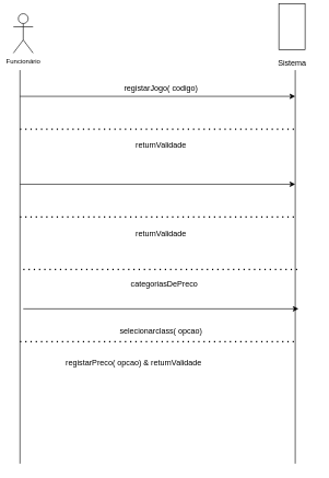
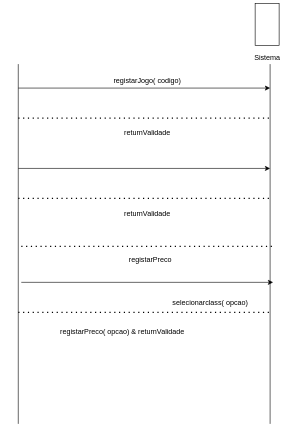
- <mxCell id="2" value="&lt;sup&gt;Funcionário&lt;/sup&gt;" style="shape=umlActor;verticalLabelPosition=bottom;verticalAlign=top;html=1;" parent="1" vertex="1"><mxGeometry x="20" y="20" width="30" height="60" as="geometry" /></mxCell>
- <mxCell id="19" value="categoriasDePreco" style="text;html=1;align=center;verticalAlign=middle;resizable=0;points=[];autosize=1;strokeColor=none;fillColor=none;" vertex="1" parent="1"><mxGeometry x="185" y="418" width="130" height="30" as="geometry" /></mxCell>
+ <mxCell id="19" value="registarPreco" style="text;html=1;align=center;verticalAlign=middle;resizable=0;points=[];autosize=1;strokeColor=none;fillColor=none;" vertex="1" parent="1"><mxGeometry x="185" y="418" width="130" height="30" as="geometry" /></mxCell>
- <mxCell id="14" value="selecionarclass( opcao)" style="text;html=1;align=center;verticalAlign=middle;resizable=0;points=[];autosize=1;strokeColor=none;fillColor=none;" parent="1" vertex="1"><mxGeometry x="170" y="490" width="150" height="30" as="geometry" /></mxCell>
+ <mxCell id="14" value="selecionarclass( opcao)" style="text;html=1;align=center;verticalAlign=middle;resizable=0;points=[];autosize=1;strokeColor=none;fillColor=none;" parent="1" vertex="1"><mxGeometry x="275" y="490" width="150" height="30" as="geometry" /></mxCell>
